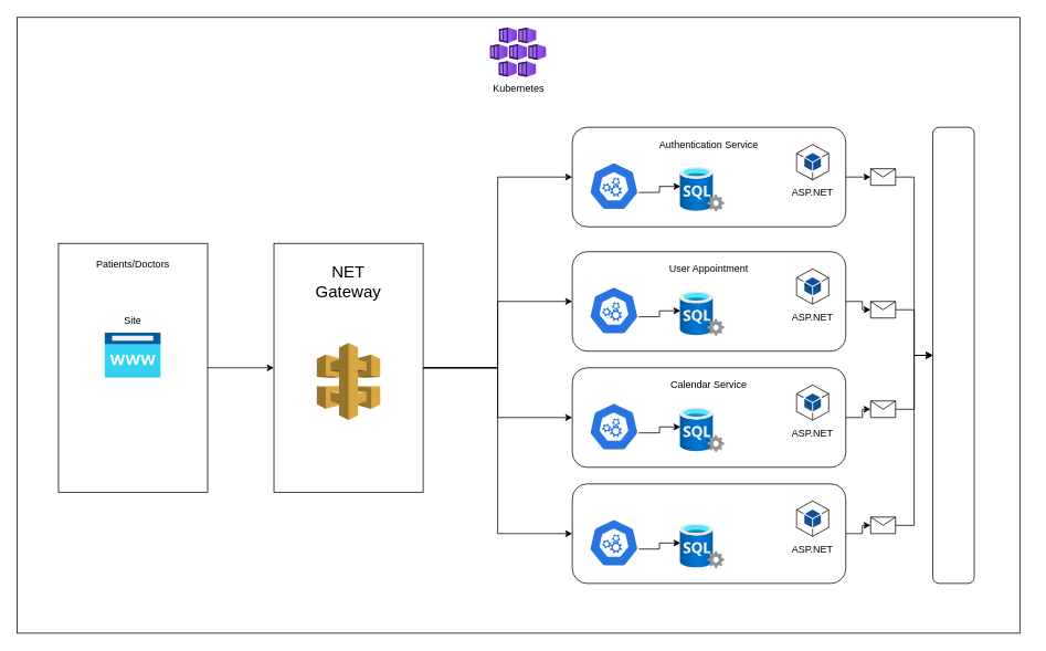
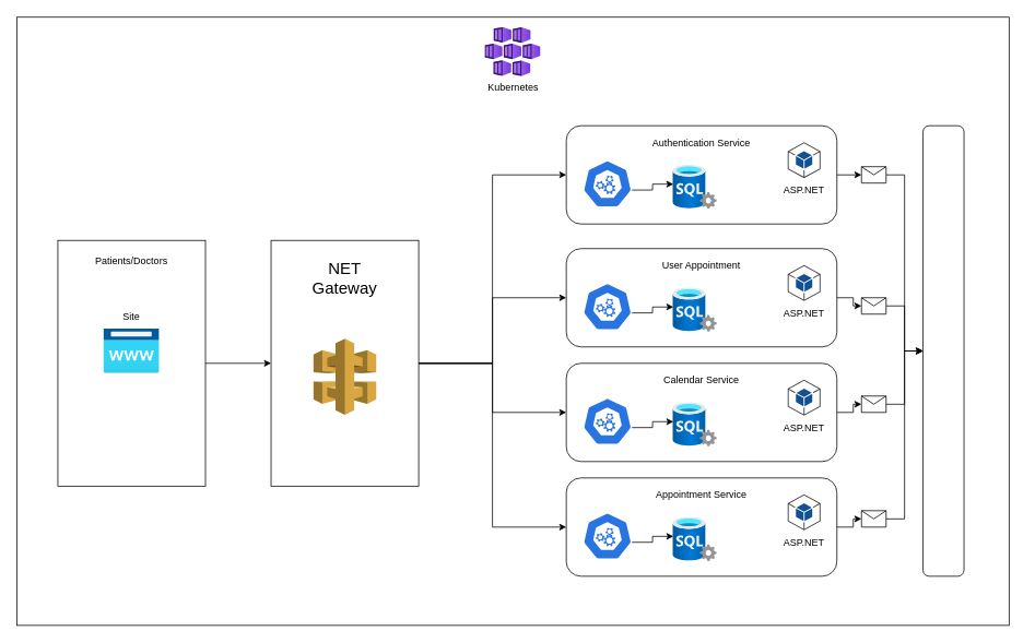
+ <mxCell id="29" value="Appointment Service" style="text;html=1;align=center;verticalAlign=middle;whiteSpace=wrap;rounded=0;" vertex="1" parent="27"><mxGeometry x="80" y="6" width="170" height="30" as="geometry" /></mxCell>
